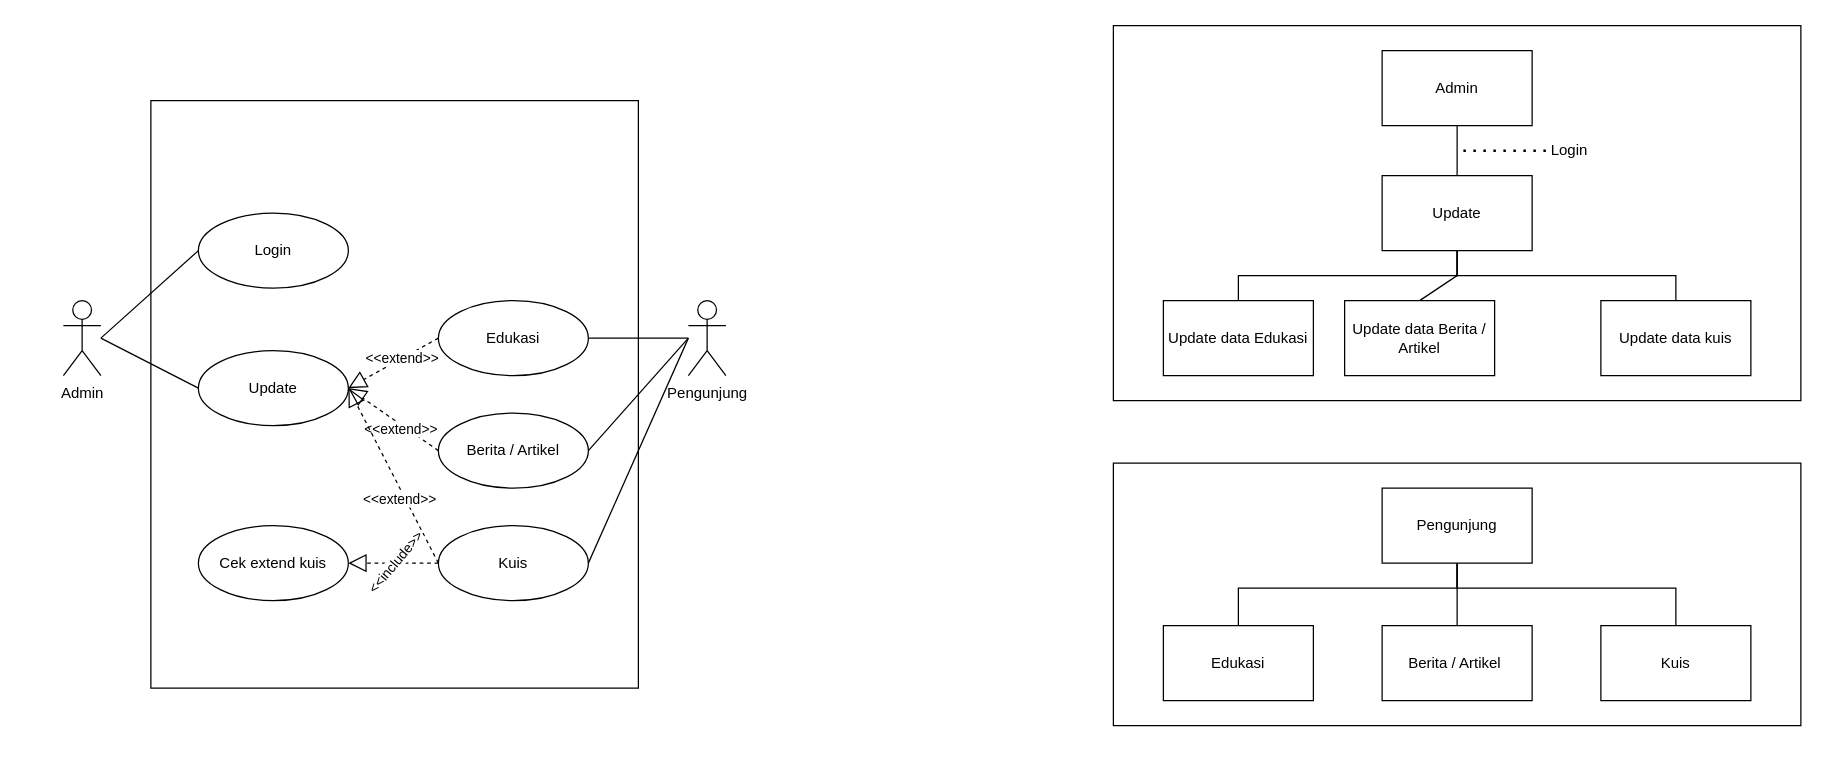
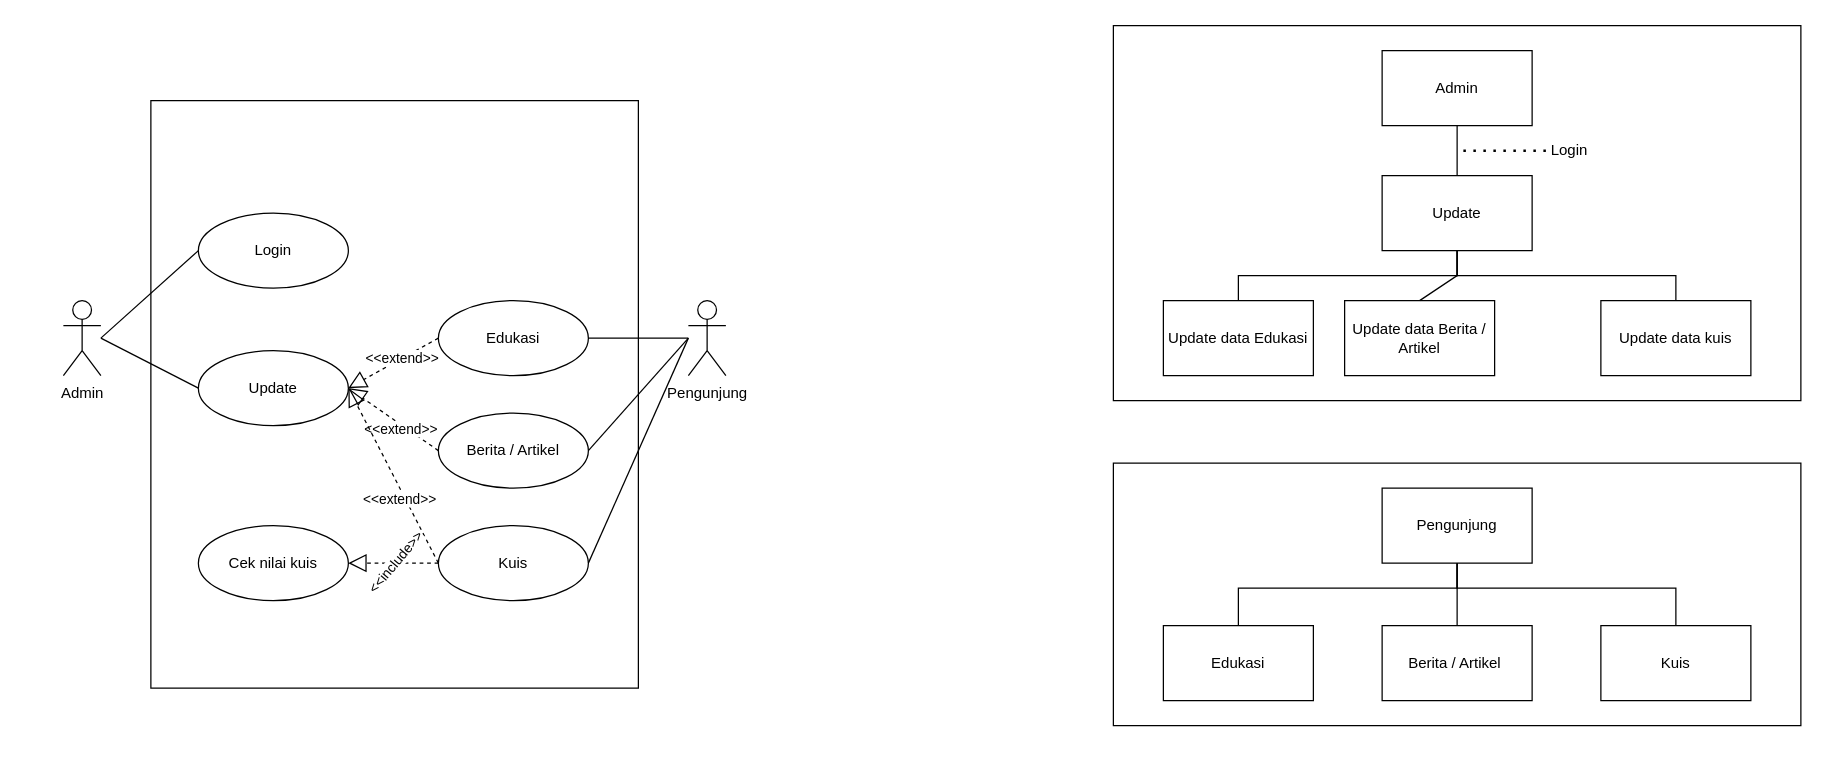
- <mxCell id="24" value="Cek extend kuis" style="ellipse;whiteSpace=wrap;html=1;" parent="1" vertex="1"><mxGeometry x="158" y="420" width="120" height="60" as="geometry" /></mxCell>
+ <mxCell id="24" value="Cek nilai kuis" style="ellipse;whiteSpace=wrap;html=1;" parent="1" vertex="1"><mxGeometry x="158" y="420" width="120" height="60" as="geometry" /></mxCell>
